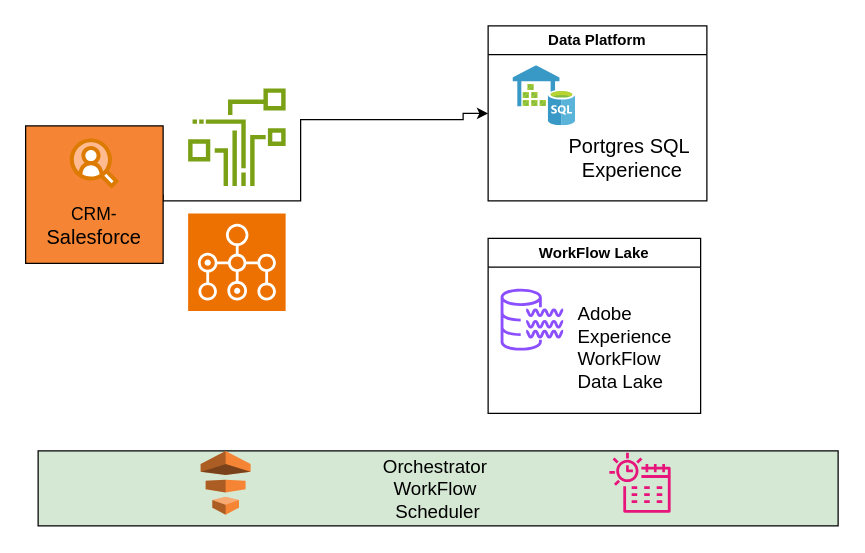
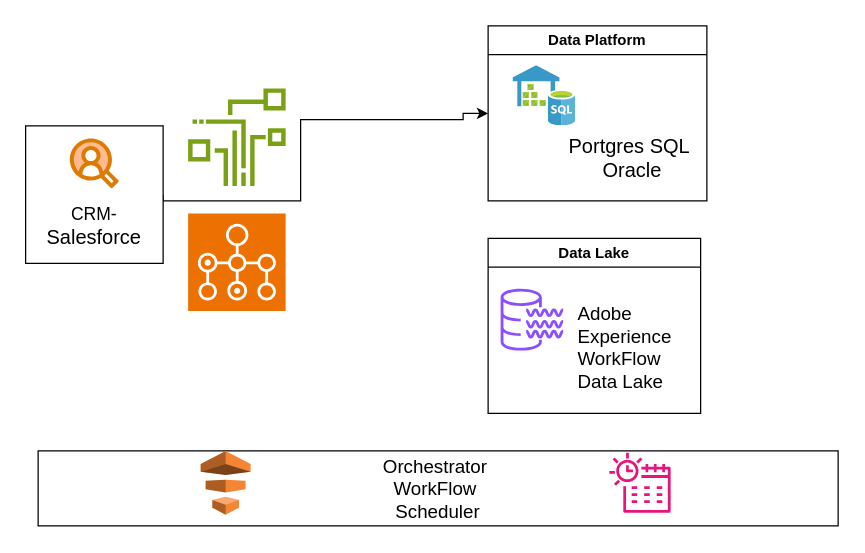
- <mxCell id="10" value="Portgres SQL&amp;nbsp;&lt;div style=&quot;font-size: 16px;&quot;&gt;Experience&lt;/div&gt;&lt;div style=&quot;font-size: 16px;&quot;&gt;&lt;br style=&quot;font-size: 16px;&quot;&gt;&lt;/div&gt;" style="text;html=1;align=center;verticalAlign=middle;resizable=0;points=[];autosize=1;strokeColor=none;fillColor=none;fontSize=16;" vertex="1" parent="8"><mxGeometry x="55" y="80" width="120" height="70" as="geometry" /></mxCell>
+ <mxCell id="10" value="Portgres SQL&amp;nbsp;&lt;div style=&quot;font-size: 16px;&quot;&gt;Oracle&lt;/div&gt;&lt;div style=&quot;font-size: 16px;&quot;&gt;&lt;br style=&quot;font-size: 16px;&quot;&gt;&lt;/div&gt;" style="text;html=1;align=center;verticalAlign=middle;resizable=0;points=[];autosize=1;strokeColor=none;fillColor=none;fontSize=16;" vertex="1" parent="8"><mxGeometry x="55" y="80" width="120" height="70" as="geometry" /></mxCell>
- <mxCell id="3" value="&lt;div&gt;&lt;font style=&quot;font-size: 14px;&quot;&gt;&lt;br&gt;&lt;/font&gt;&lt;/div&gt;&lt;font style=&quot;font-size: 14px;&quot;&gt;&lt;div&gt;&lt;font style=&quot;font-size: 14px;&quot;&gt;&lt;br&gt;&lt;/font&gt;&lt;/div&gt;&lt;div&gt;&lt;font style=&quot;font-size: 14px;&quot;&gt;&lt;br&gt;&lt;/font&gt;&lt;/div&gt;CRM-&lt;/font&gt;&lt;div&gt;&lt;font size=&quot;3&quot;&gt;Salesforce&lt;/font&gt;&lt;/div&gt;" style="whiteSpace=wrap;html=1;aspect=fixed;fillColor=#f58534;" vertex="1" parent="1"><mxGeometry x="20" y="100" width="110" height="110" as="geometry" /></mxCell>
+ <mxCell id="3" value="&lt;div&gt;&lt;font style=&quot;font-size: 14px;&quot;&gt;&lt;br&gt;&lt;/font&gt;&lt;/div&gt;&lt;font style=&quot;font-size: 14px;&quot;&gt;&lt;div&gt;&lt;font style=&quot;font-size: 14px;&quot;&gt;&lt;br&gt;&lt;/font&gt;&lt;/div&gt;&lt;div&gt;&lt;font style=&quot;font-size: 14px;&quot;&gt;&lt;br&gt;&lt;/font&gt;&lt;/div&gt;CRM-&lt;/font&gt;&lt;div&gt;&lt;font size=&quot;3&quot;&gt;Salesforce&lt;/font&gt;&lt;/div&gt;" style="whiteSpace=wrap;html=1;aspect=fixed;" vertex="1" parent="1"><mxGeometry x="20" y="100" width="110" height="110" as="geometry" /></mxCell>
- <mxCell id="5" value="WorkFlow Lake" style="swimlane;whiteSpace=wrap;html=1;" vertex="1" parent="1"><mxGeometry x="390" y="190" width="170" height="140" as="geometry" /></mxCell>
+ <mxCell id="5" value="Data Lake" style="swimlane;whiteSpace=wrap;html=1;" vertex="1" parent="1"><mxGeometry x="390" y="190" width="170" height="140" as="geometry" /></mxCell>
- <mxCell id="11" value="&lt;font style=&quot;font-size: 15px;&quot;&gt;Orchestrator&amp;nbsp;&lt;/font&gt;&lt;div&gt;&lt;span style=&quot;font-size: 15px; background-color: initial;&quot;&gt;WorkFlow&amp;nbsp;&lt;/span&gt;&lt;div&gt;&lt;font style=&quot;font-size: 15px;&quot;&gt;Scheduler&lt;/font&gt;&lt;/div&gt;&lt;/div&gt;" style="rounded=0;whiteSpace=wrap;html=1;fillColor=#d5e8d4;" vertex="1" parent="1"><mxGeometry x="30" y="360" width="640" height="60" as="geometry" /></mxCell>
+ <mxCell id="11" value="&lt;font style=&quot;font-size: 15px;&quot;&gt;Orchestrator&amp;nbsp;&lt;/font&gt;&lt;div&gt;&lt;span style=&quot;font-size: 15px; background-color: initial;&quot;&gt;WorkFlow&amp;nbsp;&lt;/span&gt;&lt;div&gt;&lt;font style=&quot;font-size: 15px;&quot;&gt;Scheduler&lt;/font&gt;&lt;/div&gt;&lt;/div&gt;" style="rounded=0;whiteSpace=wrap;html=1;" vertex="1" parent="1"><mxGeometry x="30" y="360" width="640" height="60" as="geometry" /></mxCell>
